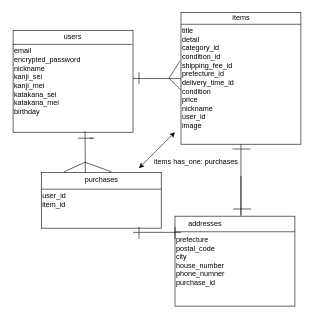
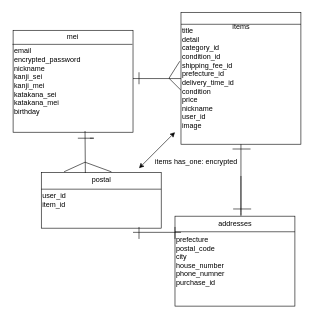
- <mxCell id="14" value="items" style="text;html=1;align=center;verticalAlign=middle;resizable=0;points=[];autosize=1;" vertex="1" parent="1"><mxGeometry x="381" y="20" width="40" height="20" as="geometry" /></mxCell>
+ <mxCell id="14" value="items" style="text;html=1;align=center;verticalAlign=middle;resizable=0;points=[];autosize=1;" vertex="1" parent="1"><mxGeometry x="381" y="35" width="40" height="20" as="geometry" /></mxCell>
- <mxCell id="13" value="users" style="text;html=1;align=center;verticalAlign=middle;resizable=0;points=[];autosize=1;" vertex="1" parent="1"><mxGeometry x="100" y="51" width="40" height="20" as="geometry" /></mxCell>
+ <mxCell id="13" value="mei" style="text;html=1;align=center;verticalAlign=middle;resizable=0;points=[];autosize=1;" vertex="1" parent="1"><mxGeometry x="100" y="51" width="40" height="20" as="geometry" /></mxCell>
- <mxCell id="29" value="items has_one: purchases" style="text;html=1;align=center;verticalAlign=middle;resizable=0;points=[];autosize=1;" vertex="1" parent="1"><mxGeometry x="246" y="260" width="160" height="20" as="geometry" /></mxCell>
+ <mxCell id="29" value="items has_one: encrypted" style="text;html=1;align=center;verticalAlign=middle;resizable=0;points=[];autosize=1;" vertex="1" parent="1"><mxGeometry x="246" y="260" width="160" height="20" as="geometry" /></mxCell>
- <mxCell id="15" value="purchases" style="text;html=1;align=center;verticalAlign=middle;resizable=0;points=[];autosize=1;" vertex="1" parent="1"><mxGeometry x="133" y="290" width="70" height="20" as="geometry" /></mxCell>
+ <mxCell id="15" value="postal" style="text;html=1;align=center;verticalAlign=middle;resizable=0;points=[];autosize=1;" vertex="1" parent="1"><mxGeometry x="133" y="290" width="70" height="20" as="geometry" /></mxCell>
- <mxCell id="16" value="addresses" style="text;html=1;align=center;verticalAlign=middle;resizable=0;points=[];autosize=1;" vertex="1" parent="1"><mxGeometry x="306" y="363" width="70" height="20" as="geometry" /></mxCell>
+ <mxCell id="16" value="addresses" style="text;html=1;align=center;verticalAlign=middle;resizable=0;points=[];autosize=1;" vertex="1" parent="1"><mxGeometry x="356" y="363" width="70" height="20" as="geometry" /></mxCell>
